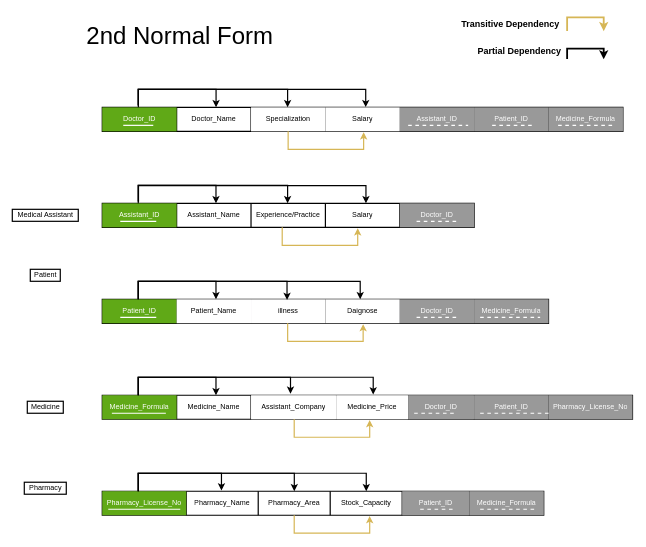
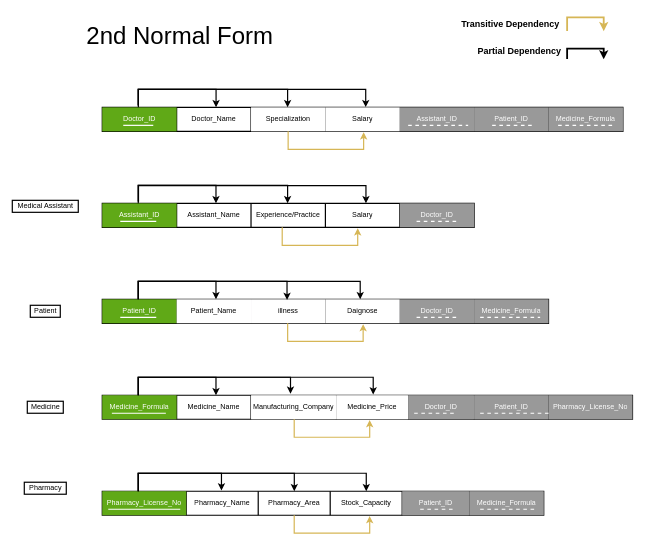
- <mxCell id="28" value="Medical Assistant" style="text;html=1;align=center;verticalAlign=middle;resizable=0;points=[];autosize=1;strokeColor=#000000;fillColor=none;strokeWidth=2;" parent="1" vertex="1"><mxGeometry x="20" y="348" width="110" height="20" as="geometry" /></mxCell>
+ <mxCell id="28" value="Medical Assistant" style="text;html=1;align=center;verticalAlign=middle;resizable=0;points=[];autosize=1;strokeColor=#000000;fillColor=none;strokeWidth=2;" parent="1" vertex="1"><mxGeometry x="20" y="333" width="110" height="20" as="geometry" /></mxCell>
- <mxCell id="29" value="Patient" style="text;html=1;align=center;verticalAlign=middle;resizable=0;points=[];autosize=1;strokeColor=#000000;fillColor=none;strokeWidth=2;" parent="1" vertex="1"><mxGeometry x="50" y="448" width="50" height="20" as="geometry" /></mxCell>
+ <mxCell id="29" value="Patient" style="text;html=1;align=center;verticalAlign=middle;resizable=0;points=[];autosize=1;strokeColor=#000000;fillColor=none;strokeWidth=2;" parent="1" vertex="1"><mxGeometry x="50" y="508" width="50" height="20" as="geometry" /></mxCell>
- <mxCell id="34" value="Assistant_Company" style="shape=partialRectangle;html=1;whiteSpace=wrap;connectable=0;overflow=hidden;top=0;left=0;bottom=0;right=0;pointerEvents=1;strokeWidth=2;" parent="31" vertex="1"><mxGeometry x="248" width="142" height="40" as="geometry"><mxRectangle width="142" height="40" as="alternateBounds" /></mxGeometry></mxCell>
+ <mxCell id="34" value="Manufacturing_Company" style="shape=partialRectangle;html=1;whiteSpace=wrap;connectable=0;overflow=hidden;top=0;left=0;bottom=0;right=0;pointerEvents=1;strokeWidth=2;" parent="31" vertex="1"><mxGeometry x="248" width="142" height="40" as="geometry"><mxRectangle width="142" height="40" as="alternateBounds" /></mxGeometry></mxCell>
